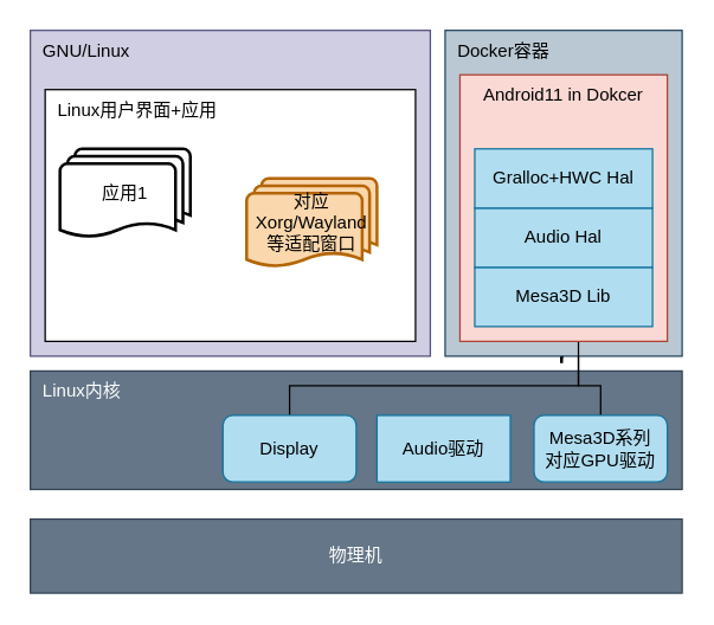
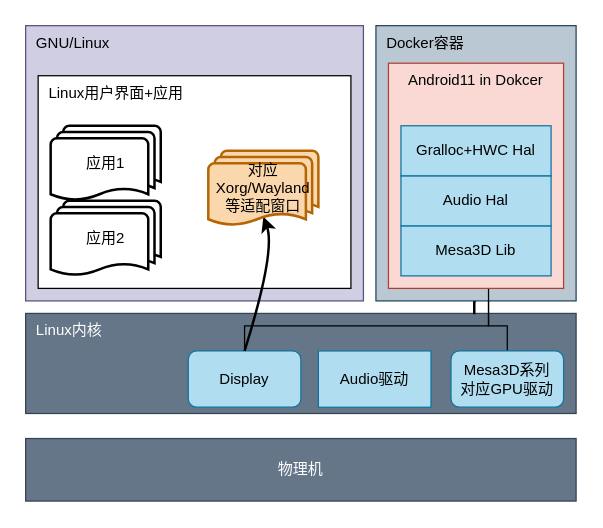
+ <mxCell id="7" value="应用2" style="strokeWidth=2;html=1;shape=mxgraph.flowchart.multi-document;whiteSpace=wrap;" vertex="1" parent="1"><mxGeometry x="40" y="160" width="88" height="60" as="geometry" /></mxCell>
+ <mxCell id="16" value="" style="curved=1;endArrow=classic;html=1;rounded=0;strokeWidth=2;entryX=0.5;entryY=0.88;entryDx=0;entryDy=0;entryPerimeter=0;exitX=0.5;exitY=0;exitDx=0;exitDy=0;" edge="1" parent="1" source="15" target="17"><mxGeometry width="50" height="50" relative="1" as="geometry"><mxPoint x="230" y="300" as="sourcePoint" /><mxPoint x="280" y="250" as="targetPoint" /><Array as="points"><mxPoint x="220" y="200" /></Array></mxGeometry></mxCell>
- <mxCell id="8" style="edgeStyle=orthogonalEdgeStyle;rounded=0;orthogonalLoop=1;jettySize=auto;html=1;exitX=0.5;exitY=1;exitDx=0;exitDy=0;entryX=0.815;entryY=0.009;entryDx=0;entryDy=0;entryPerimeter=0;startArrow=none;startFill=0;endArrow=none;endFill=0;strokeWidth=2;dashed=1;" edge="1" parent="1" source="9" target="2"><mxGeometry relative="1" as="geometry" /></mxCell>
+ <mxCell id="8" style="edgeStyle=orthogonalEdgeStyle;rounded=0;orthogonalLoop=1;jettySize=auto;html=1;exitX=0.5;exitY=1;exitDx=0;exitDy=0;entryX=0.815;entryY=0.009;entryDx=0;entryDy=0;entryPerimeter=0;startArrow=none;startFill=0;endArrow=none;endFill=0;strokeWidth=2;" edge="1" parent="1" source="9" target="2"><mxGeometry relative="1" as="geometry" /></mxCell>
